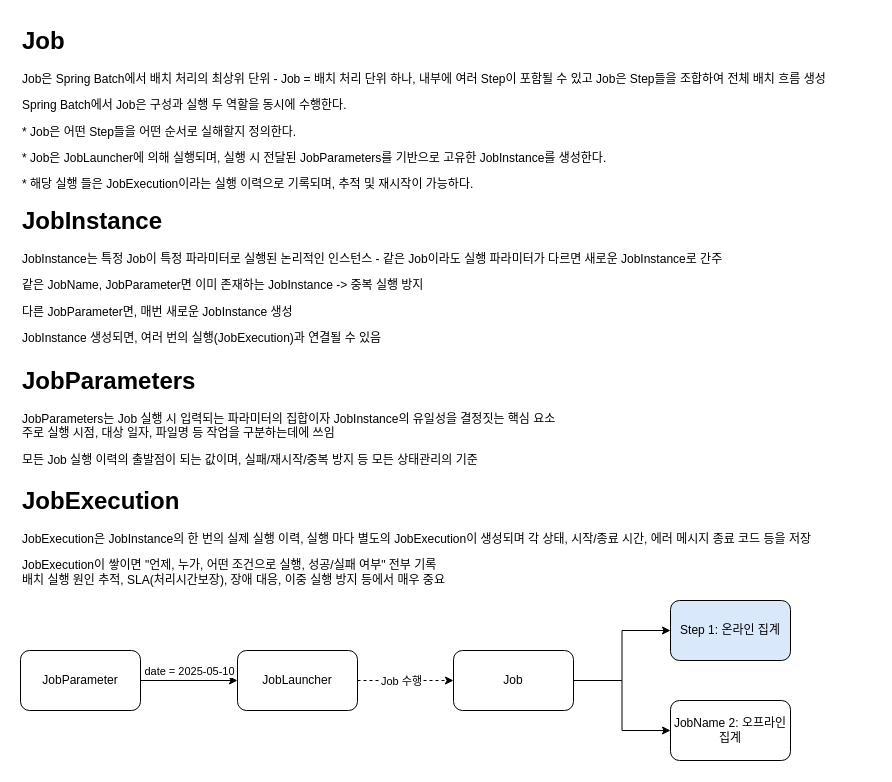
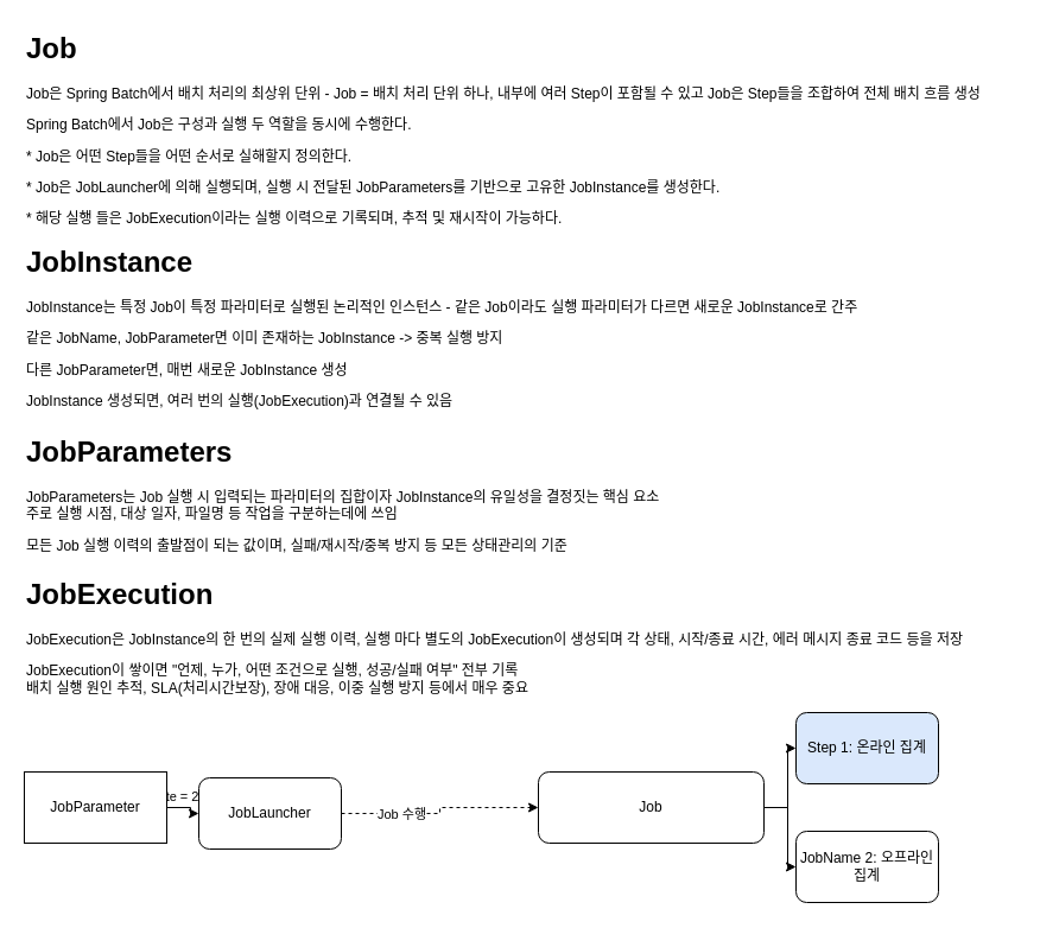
- <mxCell id="6" value="JobParameter" style="rounded=1;whiteSpace=wrap;html=1;" vertex="1" parent="3"><mxGeometry y="50" width="120" height="60" as="geometry" /></mxCell>
+ <mxCell id="6" value="JobParameter" style="whiteSpace=wrap;html=1;rounded=0;" vertex="1" parent="3"><mxGeometry y="50" width="120" height="60" as="geometry" /></mxCell>
- <mxCell id="9" value="JobLauncher" style="rounded=1;whiteSpace=wrap;html=1;" vertex="1" parent="3"><mxGeometry x="217" y="50" width="120" height="60" as="geometry" /></mxCell>
+ <mxCell id="9" value="JobLauncher" style="rounded=1;whiteSpace=wrap;html=1;" vertex="1" parent="3"><mxGeometry x="147" y="55" width="120" height="60" as="geometry" /></mxCell>
- <mxCell id="11" value="Job" style="rounded=1;whiteSpace=wrap;html=1;" vertex="1" parent="3"><mxGeometry x="433" y="50" width="120" height="60" as="geometry" /></mxCell>
+ <mxCell id="11" value="Job" style="rounded=1;whiteSpace=wrap;html=1;" vertex="1" parent="3"><mxGeometry x="433" y="50" width="190" height="60" as="geometry" /></mxCell>
